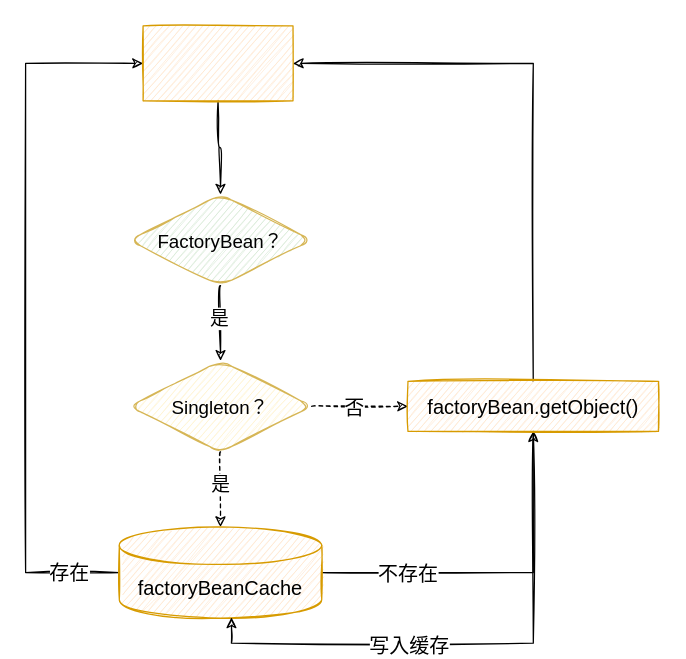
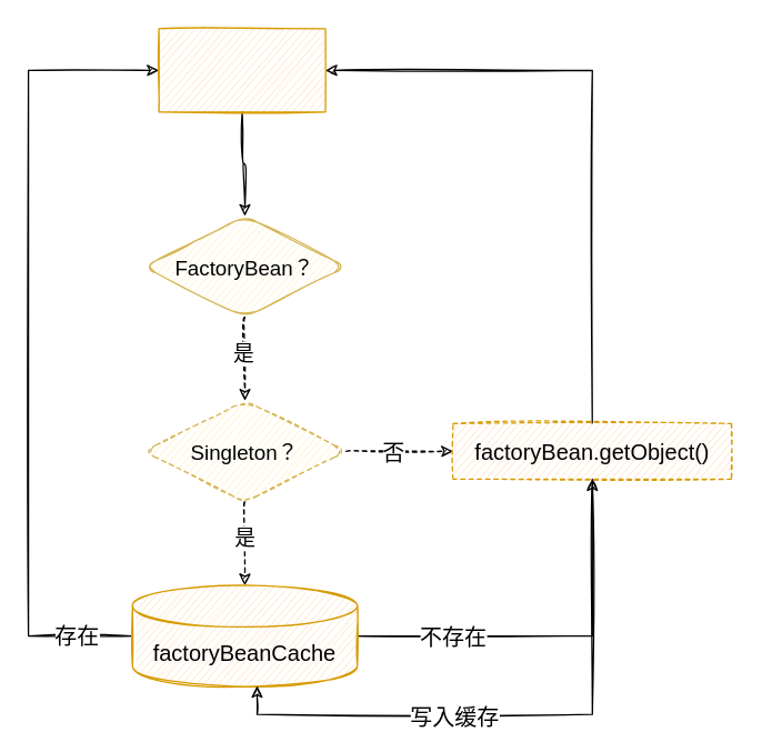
- <mxCell id="4" value="&lt;font style=&quot;font-size: 15px&quot;&gt;FactoryBean？&lt;/font&gt;" style="rhombus;whiteSpace=wrap;html=1;fillColor=#d5e8d4;strokeColor=#d6b656;sketch=1;rounded=1;" parent="1" vertex="1"><mxGeometry x="103" y="155" width="146" height="73" as="geometry" /></mxCell>
+ <mxCell id="4" value="&lt;font style=&quot;font-size: 15px&quot;&gt;FactoryBean？&lt;/font&gt;" style="rhombus;whiteSpace=wrap;html=1;fillColor=#fff2cc;strokeColor=#d6b656;sketch=1;rounded=1;" parent="1" vertex="1"><mxGeometry x="103" y="155" width="146" height="73" as="geometry" /></mxCell>
- <mxCell id="2" style="edgeStyle=orthogonalEdgeStyle;curved=1;rounded=0;sketch=1;orthogonalLoop=1;jettySize=auto;html=1;exitX=0.5;exitY=1;exitDx=0;exitDy=0;fontSize=15;" parent="1" source="4" target="9" edge="1"><mxGeometry relative="1" as="geometry" /></mxCell>
+ <mxCell id="2" style="edgeStyle=orthogonalEdgeStyle;curved=1;rounded=0;sketch=1;orthogonalLoop=1;jettySize=auto;html=1;exitX=0.5;exitY=1;exitDx=0;exitDy=0;fontSize=15;dashed=1;" parent="1" source="4" target="9" edge="1"><mxGeometry relative="1" as="geometry" /></mxCell>
- <mxCell id="9" value="&lt;span style=&quot;font-size: 15px&quot;&gt;Singleton？&lt;/span&gt;" style="rhombus;whiteSpace=wrap;html=1;fillColor=#fff2cc;strokeColor=#d6b656;sketch=1;rounded=1;" parent="1" vertex="1"><mxGeometry x="103" y="288" width="146" height="73" as="geometry" /></mxCell>
+ <mxCell id="9" value="&lt;span style=&quot;font-size: 15px&quot;&gt;Singleton？&lt;/span&gt;" style="rhombus;whiteSpace=wrap;html=1;fillColor=#fff2cc;strokeColor=#d6b656;sketch=1;rounded=1;dashed=1;" parent="1" vertex="1"><mxGeometry x="103" y="288" width="146" height="73" as="geometry" /></mxCell>
- <mxCell id="18" value="&lt;span style=&quot;font-size: 16px&quot;&gt;factoryBean.getObject()&lt;/span&gt;" style="rounded=0;whiteSpace=wrap;html=1;sketch=1;fontSize=15;fillColor=#ffe6cc;strokeColor=#d79b00;" parent="1" vertex="1"><mxGeometry x="326" y="304.5" width="200.5" height="40" as="geometry" /></mxCell>
+ <mxCell id="18" value="&lt;span style=&quot;font-size: 16px&quot;&gt;factoryBean.getObject()&lt;/span&gt;" style="rounded=0;whiteSpace=wrap;html=1;sketch=1;fontSize=15;fillColor=#ffe6cc;strokeColor=#d79b00;dashed=1;" parent="1" vertex="1"><mxGeometry x="326" y="304.5" width="200.5" height="40" as="geometry" /></mxCell>
